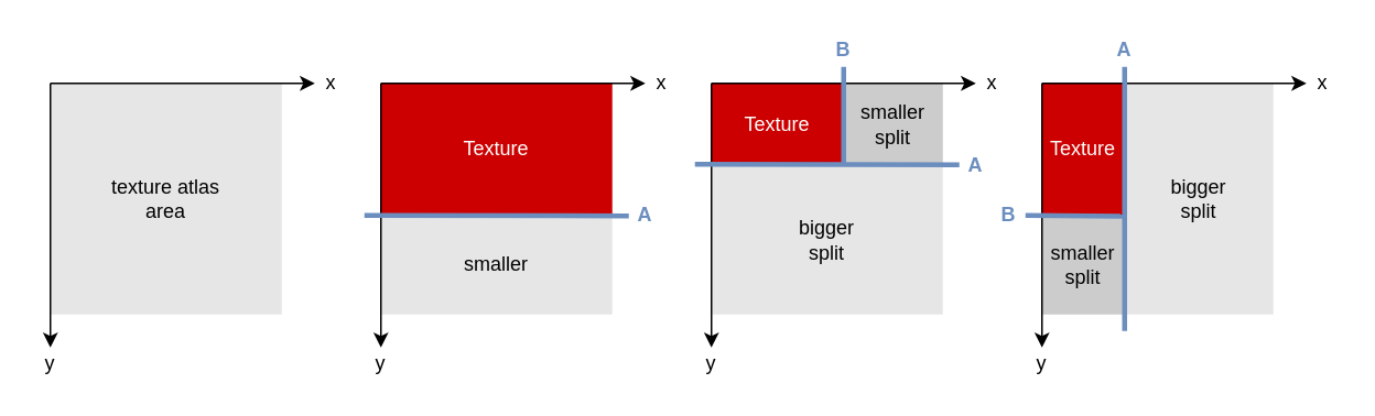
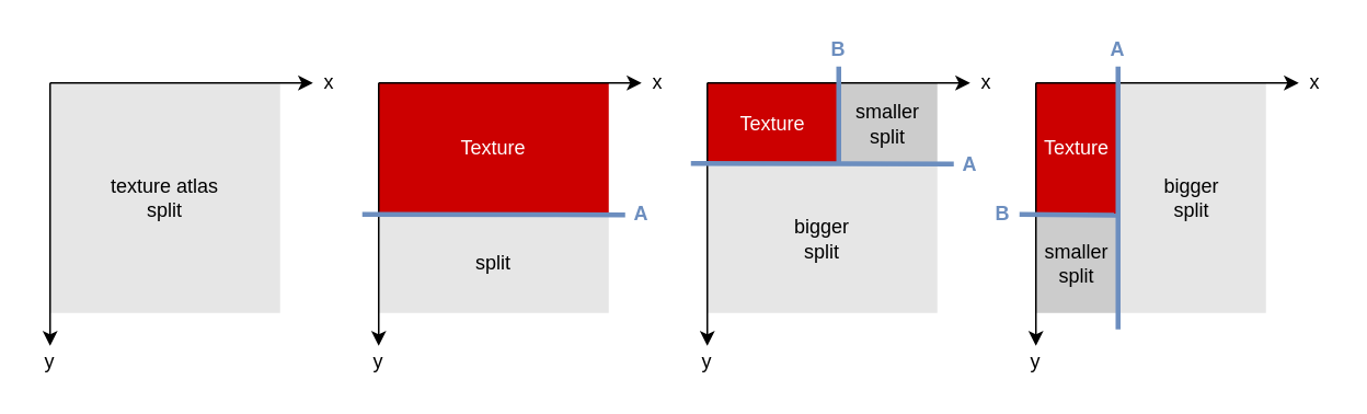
- <mxCell id="30" value="texture atlas&lt;br&gt;area" style="rounded=0;whiteSpace=wrap;html=1;dashed=1;fillColor=#E6E6E6;strokeColor=none;" vertex="1" parent="1"><mxGeometry x="30" y="50" width="140" height="140" as="geometry" /></mxCell>
+ <mxCell id="30" value="texture atlas&lt;br&gt;split" style="rounded=0;whiteSpace=wrap;html=1;dashed=1;fillColor=#E6E6E6;strokeColor=none;" vertex="1" parent="1"><mxGeometry x="30" y="50" width="140" height="140" as="geometry" /></mxCell>
- <mxCell id="13" value="smaller" style="rounded=0;whiteSpace=wrap;html=1;dashed=1;fillColor=#E6E6E6;strokeColor=none;" vertex="1" parent="1"><mxGeometry x="230" y="130" width="140" height="60" as="geometry" /></mxCell>
+ <mxCell id="13" value="split" style="rounded=0;whiteSpace=wrap;html=1;dashed=1;fillColor=#E6E6E6;strokeColor=none;" vertex="1" parent="1"><mxGeometry x="230" y="130" width="140" height="60" as="geometry" /></mxCell>
